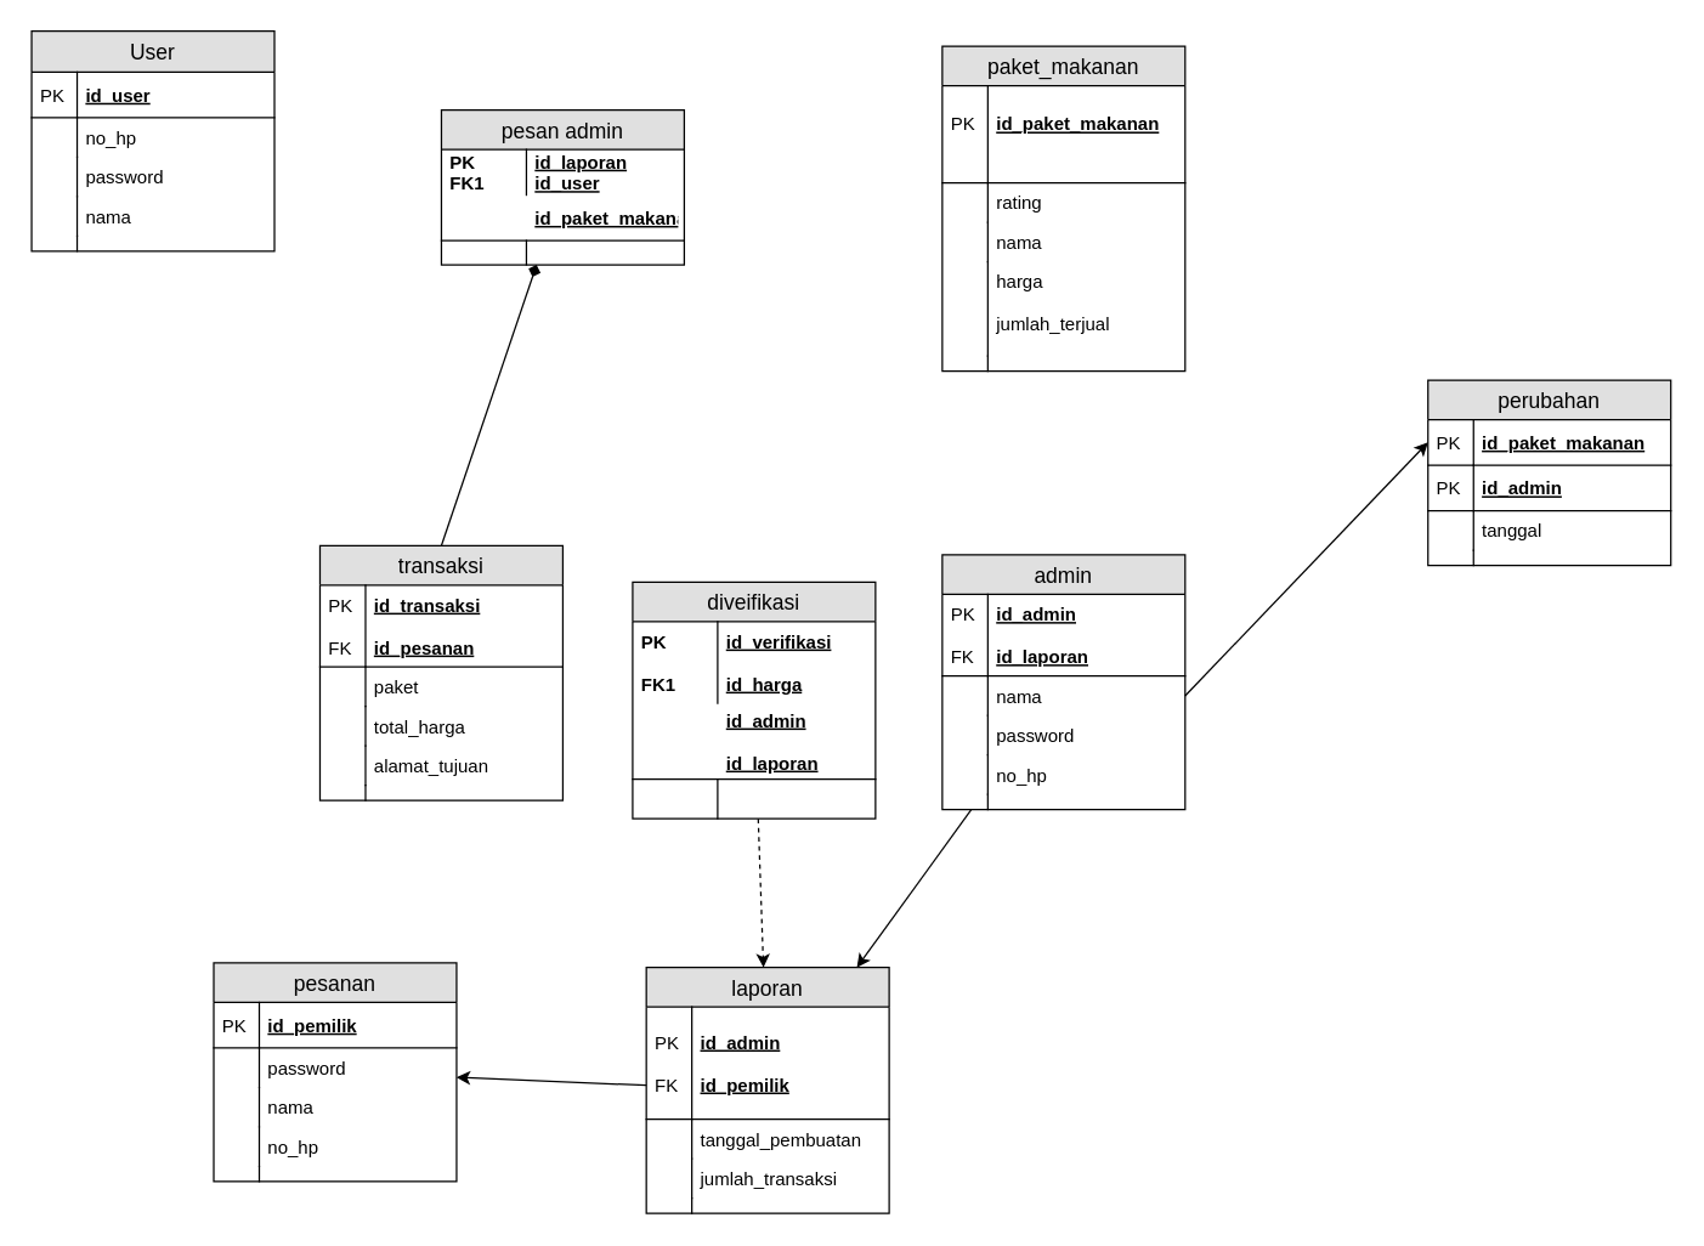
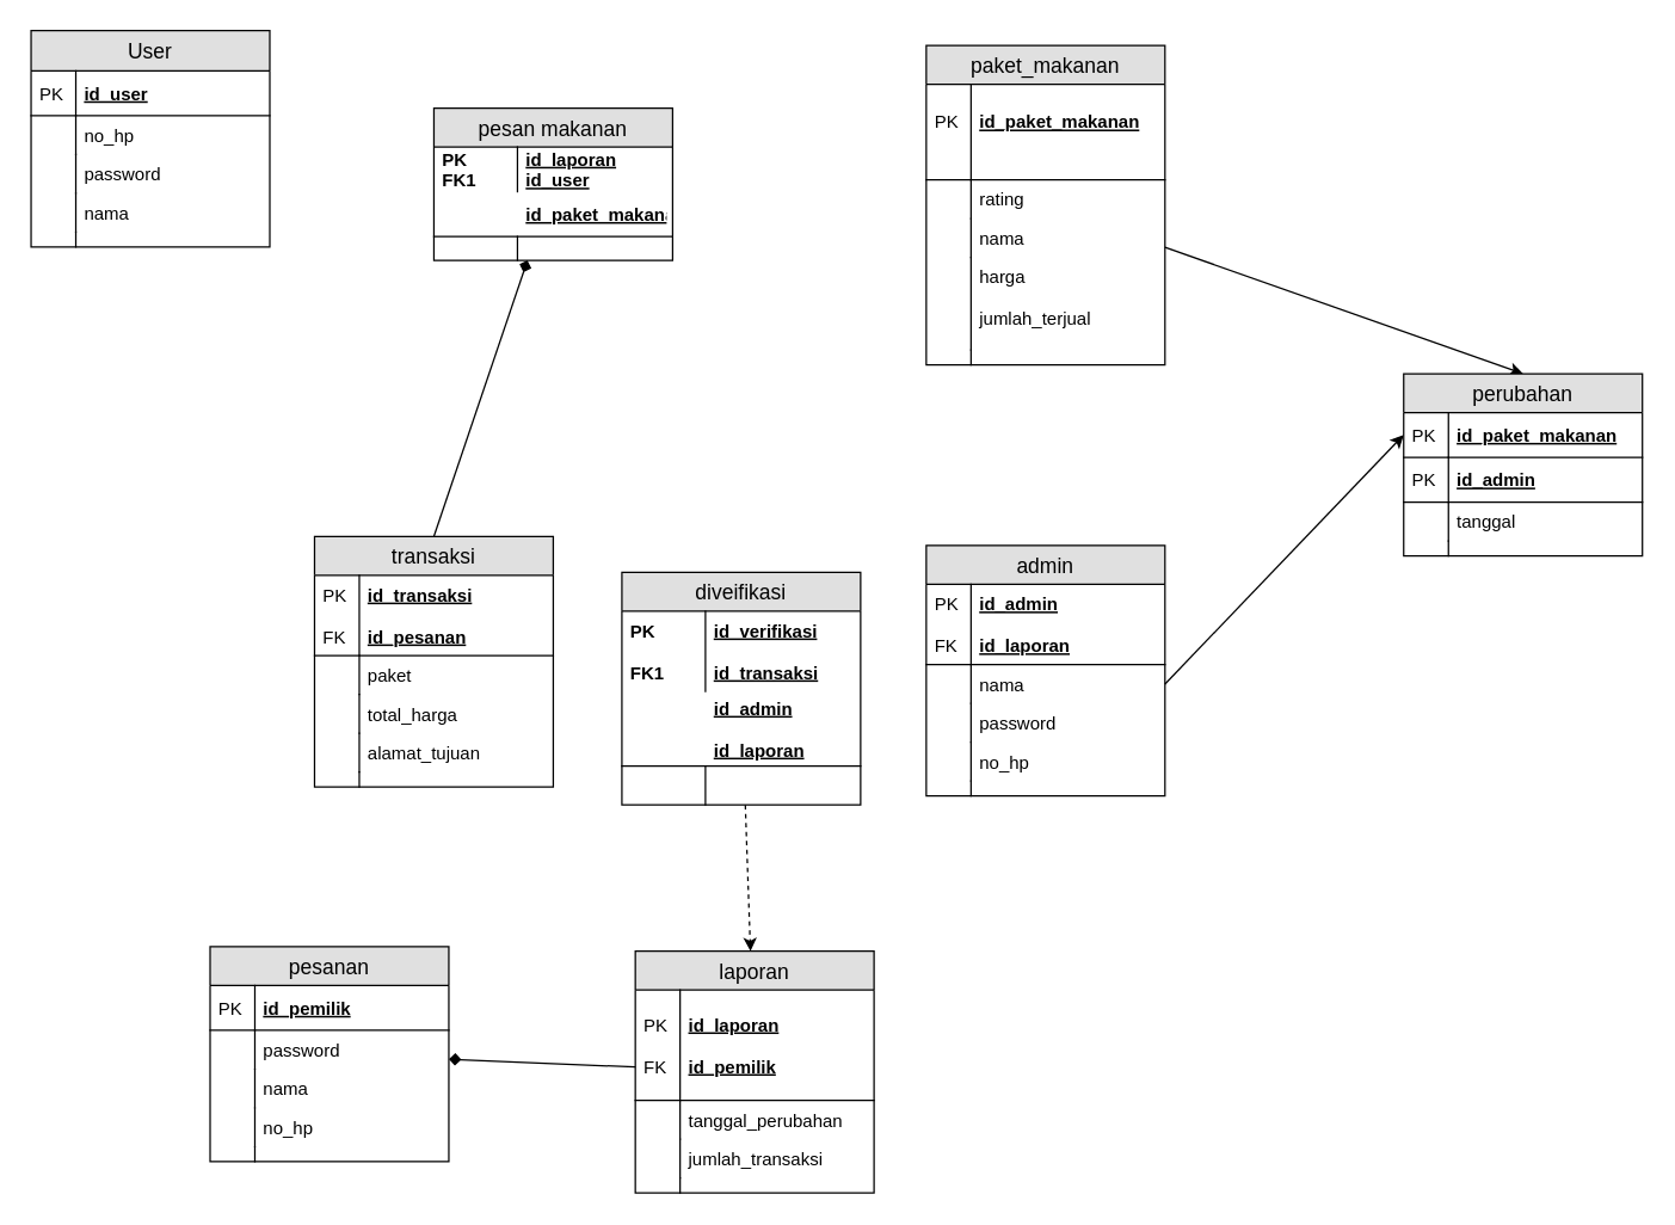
- <mxCell id="13" value="pesan admin" style="swimlane;fontStyle=0;childLayout=stackLayout;horizontal=1;startSize=26;fillColor=#e0e0e0;horizontalStack=0;resizeParent=1;resizeParentMax=0;resizeLast=0;collapsible=1;marginBottom=0;swimlaneFillColor=#ffffff;align=center;fontSize=14;" parent="1" vertex="1"><mxGeometry x="290" y="72" width="160" height="102" as="geometry" /></mxCell>
+ <mxCell id="13" value="pesan makanan" style="swimlane;fontStyle=0;childLayout=stackLayout;horizontal=1;startSize=26;fillColor=#e0e0e0;horizontalStack=0;resizeParent=1;resizeParentMax=0;resizeLast=0;collapsible=1;marginBottom=0;swimlaneFillColor=#ffffff;align=center;fontSize=14;" parent="1" vertex="1"><mxGeometry x="290" y="72" width="160" height="102" as="geometry" /></mxCell>
+ <mxCell id="59" value="" style="endArrow=classic;html=1;entryX=0.5;entryY=0;entryDx=0;entryDy=0;" parent="1" source="19" target="81" edge="1"><mxGeometry width="50" height="50" relative="1" as="geometry"><mxPoint x="820" y="210" as="sourcePoint" /><mxPoint x="1000" y="187.526" as="targetPoint" /></mxGeometry></mxCell>
- <mxCell id="54" value="id_verifikasi&#10;&#10;id_harga" style="shape=partialRectangle;top=0;left=0;right=0;bottom=0;align=left;verticalAlign=middle;fillColor=none;spacingLeft=60;spacingRight=4;overflow=hidden;rotatable=0;points=[[0,0.5],[1,0.5]];portConstraint=eastwest;dropTarget=0;fontStyle=5;fontSize=12;" parent="53" vertex="1"><mxGeometry y="26" width="160" height="54" as="geometry" /></mxCell>
+ <mxCell id="54" value="id_verifikasi&#10;&#10;id_transaksi" style="shape=partialRectangle;top=0;left=0;right=0;bottom=0;align=left;verticalAlign=middle;fillColor=none;spacingLeft=60;spacingRight=4;overflow=hidden;rotatable=0;points=[[0,0.5],[1,0.5]];portConstraint=eastwest;dropTarget=0;fontStyle=5;fontSize=12;" parent="53" vertex="1"><mxGeometry y="26" width="160" height="54" as="geometry" /></mxCell>
- <mxCell id="90" value="" style="endArrow=classic;html=1;" parent="1" source="42" target="71" edge="1"><mxGeometry width="50" height="50" relative="1" as="geometry"><mxPoint x="920" y="510" as="sourcePoint" /><mxPoint x="970" y="460" as="targetPoint" /></mxGeometry></mxCell>
- <mxCell id="72" value="id_admin&#10;&#10;id_pemilik" style="shape=partialRectangle;top=0;left=0;right=0;bottom=1;align=left;verticalAlign=middle;fillColor=none;spacingLeft=34;spacingRight=4;overflow=hidden;rotatable=0;points=[[0,0.5],[1,0.5]];portConstraint=eastwest;dropTarget=0;fontStyle=5;fontSize=12;" parent="71" vertex="1"><mxGeometry y="26" width="160" height="74" as="geometry" /></mxCell>
+ <mxCell id="72" value="id_laporan&#10;&#10;id_pemilik" style="shape=partialRectangle;top=0;left=0;right=0;bottom=1;align=left;verticalAlign=middle;fillColor=none;spacingLeft=34;spacingRight=4;overflow=hidden;rotatable=0;points=[[0,0.5],[1,0.5]];portConstraint=eastwest;dropTarget=0;fontStyle=5;fontSize=12;" parent="71" vertex="1"><mxGeometry y="26" width="160" height="74" as="geometry" /></mxCell>
- <mxCell id="91" value="" style="endArrow=classic;html=1;" parent="1" source="71" target="60" edge="1"><mxGeometry width="50" height="50" relative="1" as="geometry"><mxPoint x="540" y="670" as="sourcePoint" /><mxPoint x="590" y="620" as="targetPoint" /></mxGeometry></mxCell>
+ <mxCell id="91" value="" style="endArrow=diamond;html=1;" parent="1" source="71" target="60" edge="1"><mxGeometry width="50" height="50" relative="1" as="geometry"><mxPoint x="540" y="670" as="sourcePoint" /><mxPoint x="590" y="620" as="targetPoint" /></mxGeometry></mxCell>
- <mxCell id="74" value="tanggal_pembuatan" style="shape=partialRectangle;top=0;left=0;right=0;bottom=0;align=left;verticalAlign=top;fillColor=none;spacingLeft=34;spacingRight=4;overflow=hidden;rotatable=0;points=[[0,0.5],[1,0.5]];portConstraint=eastwest;dropTarget=0;fontSize=12;" parent="71" vertex="1"><mxGeometry y="100" width="160" height="26" as="geometry" /></mxCell>
+ <mxCell id="74" value="tanggal_perubahan" style="shape=partialRectangle;top=0;left=0;right=0;bottom=0;align=left;verticalAlign=top;fillColor=none;spacingLeft=34;spacingRight=4;overflow=hidden;rotatable=0;points=[[0,0.5],[1,0.5]];portConstraint=eastwest;dropTarget=0;fontSize=12;" parent="71" vertex="1"><mxGeometry y="100" width="160" height="26" as="geometry" /></mxCell>
